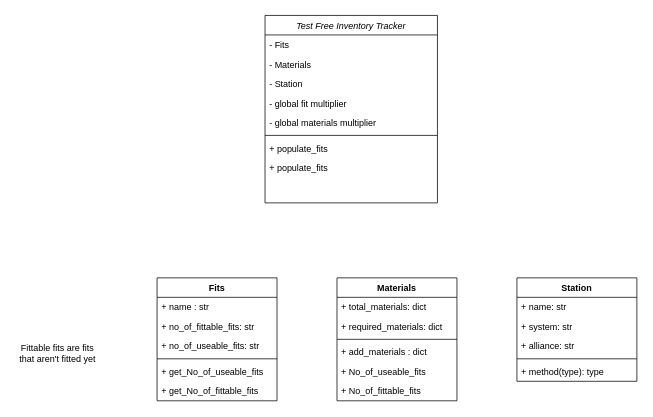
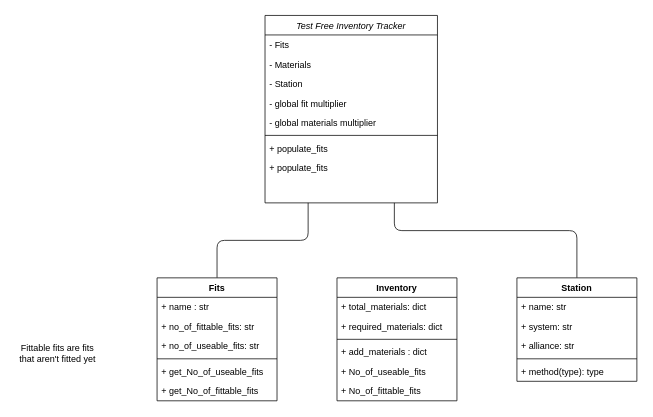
+ <mxCell id="26" style="edgeStyle=orthogonalEdgeStyle;orthogonalLoop=1;jettySize=auto;html=1;exitX=0.5;exitY=0;exitDx=0;exitDy=0;endArrow=none;endFill=0;entryX=0.75;entryY=1;entryDx=0;entryDy=0;" edge="1" parent="1" source="27" target="2"><mxGeometry relative="1" as="geometry"><mxPoint x="618" y="294" as="targetPoint" /><Array as="points"><mxPoint x="769" y="307" /><mxPoint x="526" y="307" /></Array></mxGeometry></mxCell>
+ <mxCell id="11" style="edgeStyle=orthogonalEdgeStyle;orthogonalLoop=1;jettySize=auto;html=1;exitX=0.5;exitY=0;exitDx=0;exitDy=0;entryX=0.25;entryY=1;entryDx=0;entryDy=0;endArrow=none;endFill=0;strokeWidth=1;" edge="1" parent="1" source="12" target="2"><mxGeometry relative="1" as="geometry" /></mxCell>
- <mxCell id="19" value="Materials" style="swimlane;fontStyle=1;align=center;verticalAlign=top;childLayout=stackLayout;horizontal=1;startSize=26;horizontalStack=0;resizeParent=1;resizeParentMax=0;resizeLast=0;collapsible=1;marginBottom=0;" vertex="1" parent="1"><mxGeometry x="449" y="370" width="160" height="164" as="geometry" /></mxCell>
+ <mxCell id="19" value="Inventory" style="swimlane;fontStyle=1;align=center;verticalAlign=top;childLayout=stackLayout;horizontal=1;startSize=26;horizontalStack=0;resizeParent=1;resizeParentMax=0;resizeLast=0;collapsible=1;marginBottom=0;" vertex="1" parent="1"><mxGeometry x="449" y="370" width="160" height="164" as="geometry" /></mxCell>
